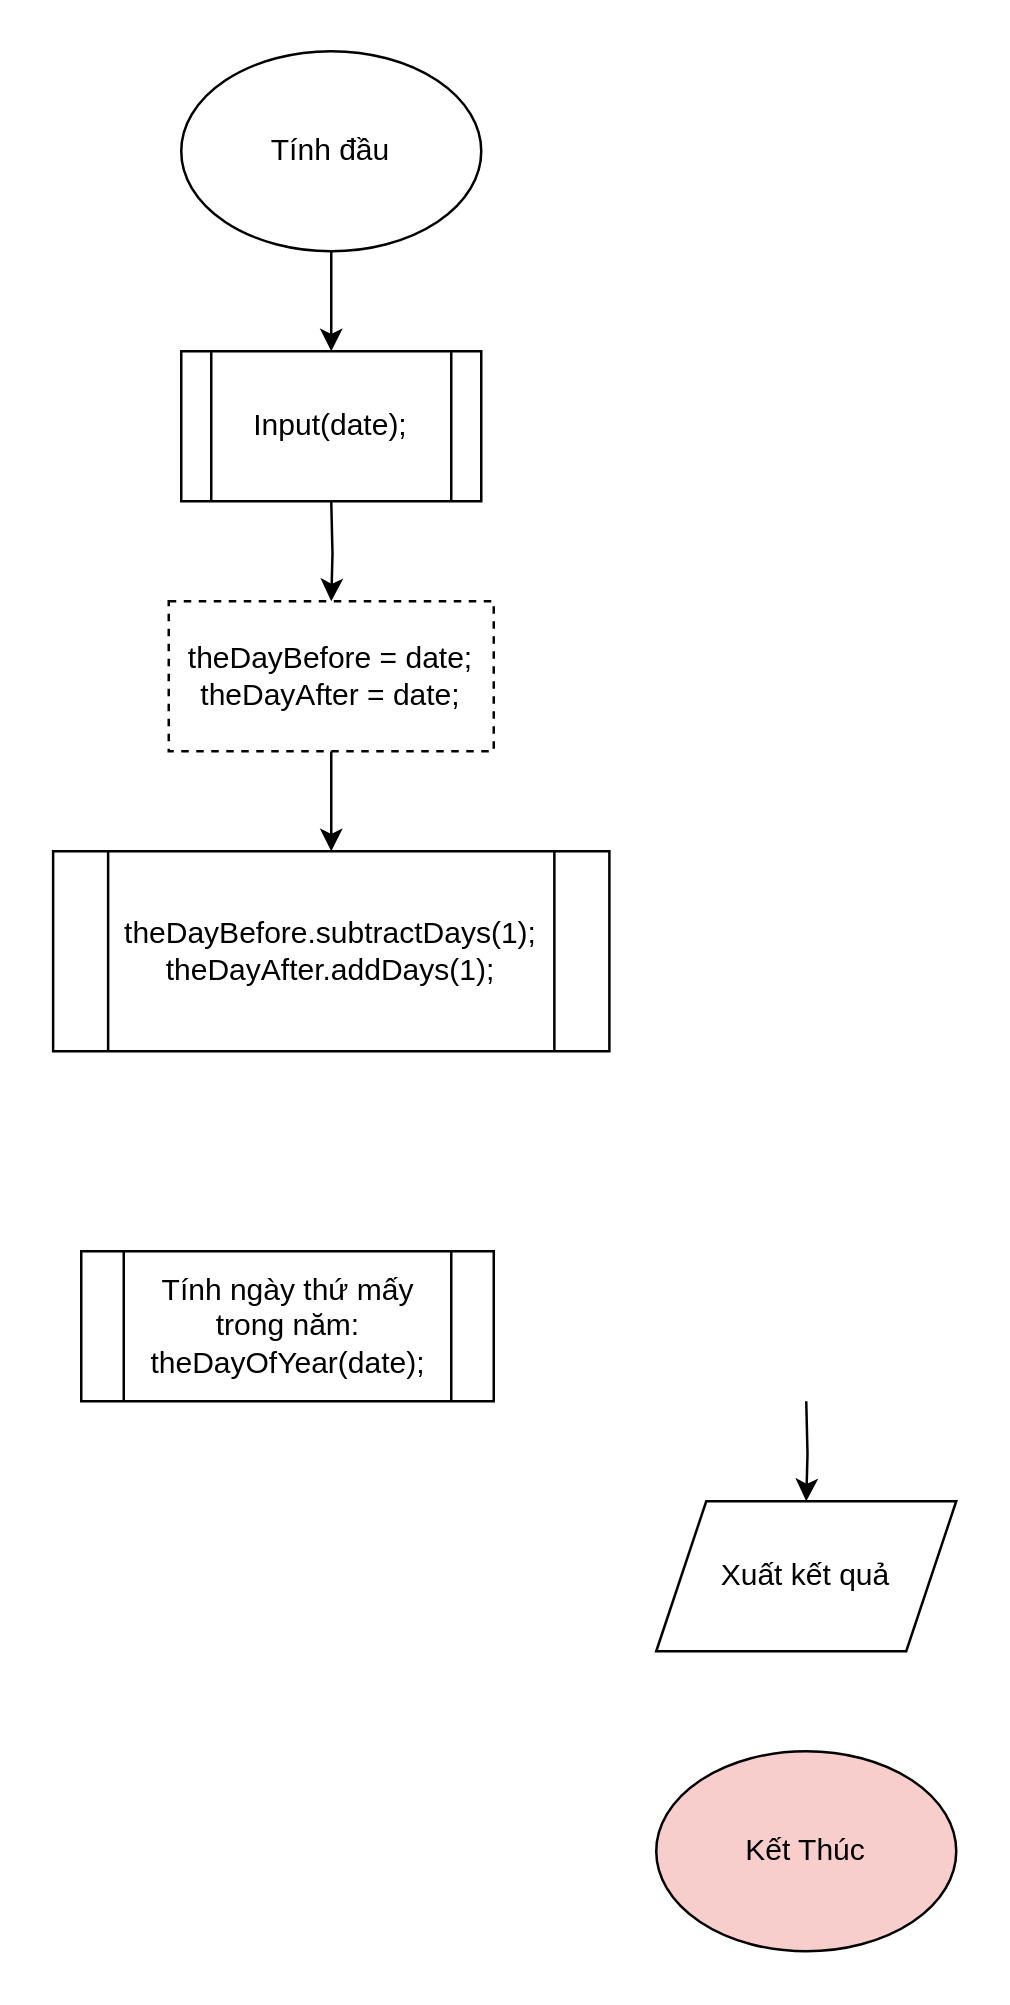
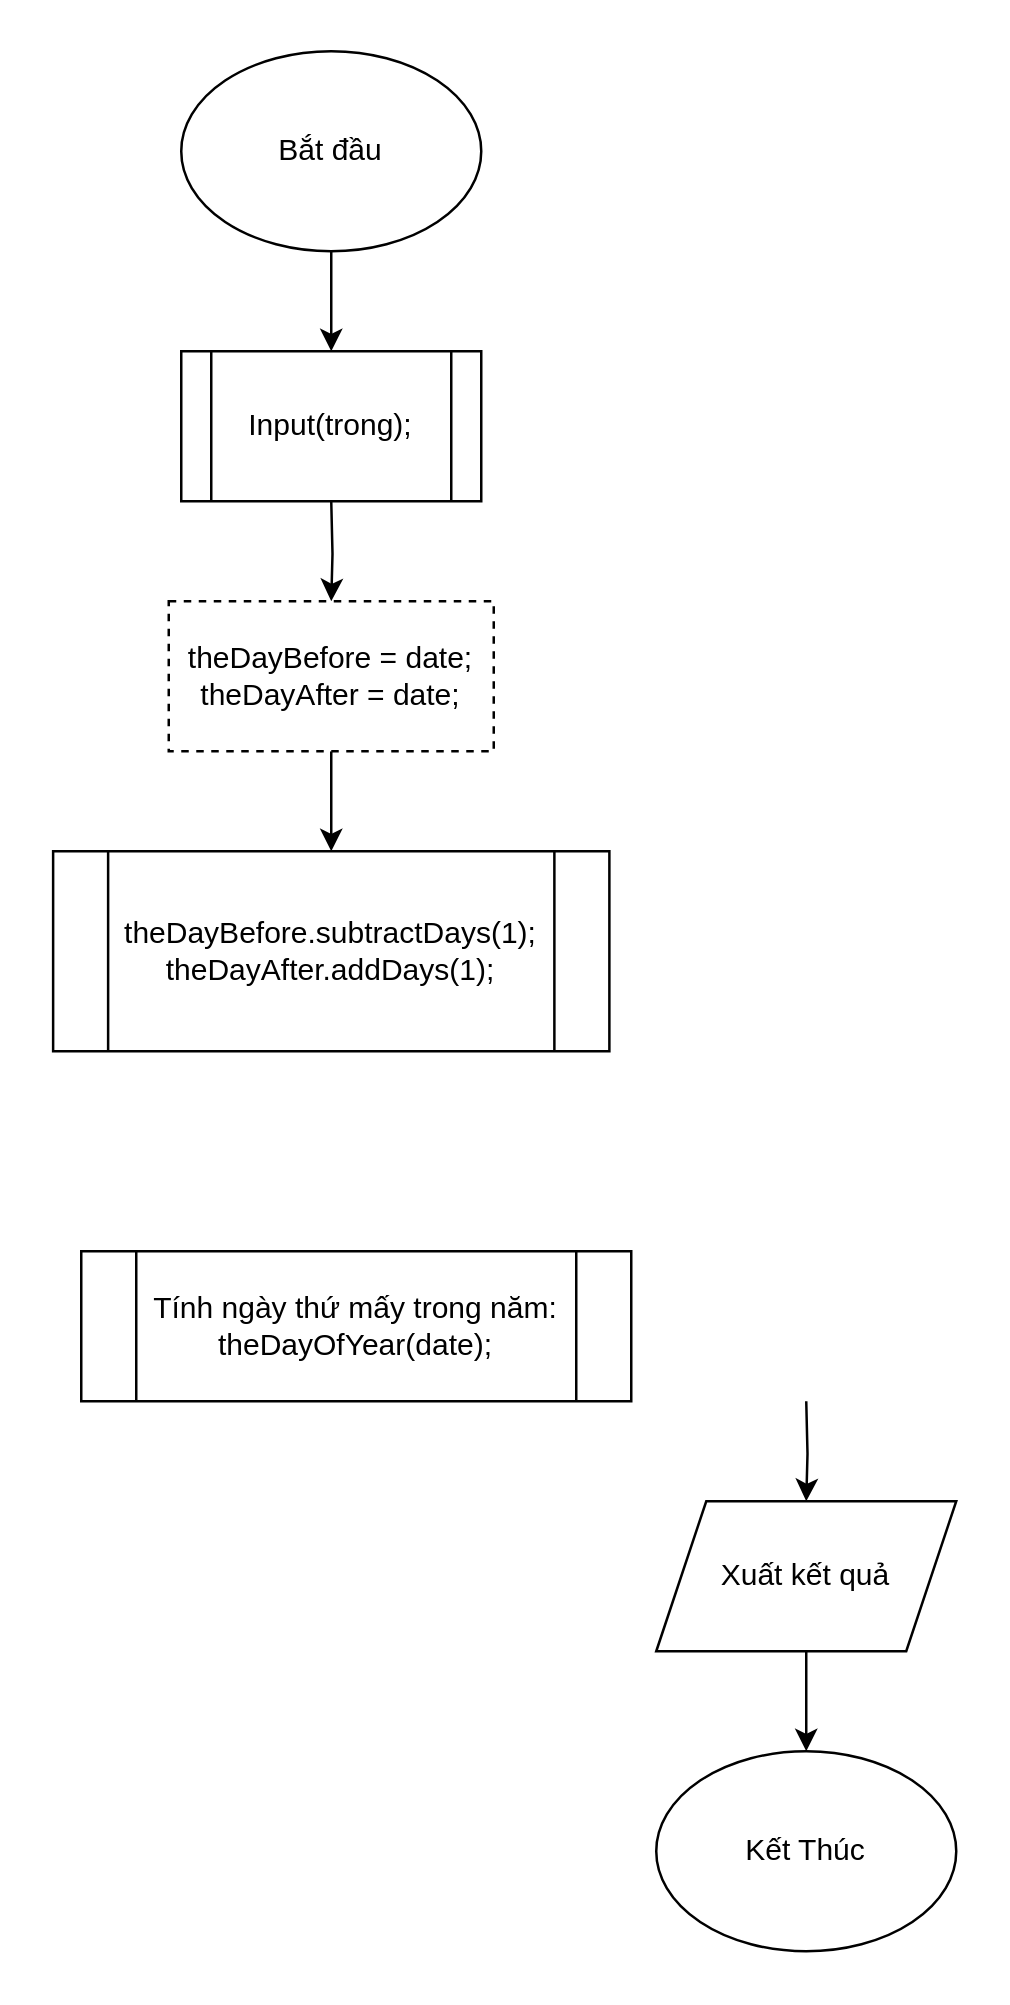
- <mxCell id="3" value="Tính đầu" style="ellipse;whiteSpace=wrap;html=1;" vertex="1" parent="1"><mxGeometry x="72" y="20" width="120" height="80" as="geometry" /></mxCell>
+ <mxCell id="3" value="Bắt đầu" style="ellipse;whiteSpace=wrap;html=1;" vertex="1" parent="1"><mxGeometry x="72" y="20" width="120" height="80" as="geometry" /></mxCell>
- <mxCell id="11" value="Input(date);" style="shape=process;whiteSpace=wrap;html=1;backgroundOutline=1;" vertex="1" parent="1"><mxGeometry x="72" y="140" width="120" height="60" as="geometry" /></mxCell>
+ <mxCell id="11" value="Input(trong);" style="shape=process;whiteSpace=wrap;html=1;backgroundOutline=1;" vertex="1" parent="1"><mxGeometry x="72" y="140" width="120" height="60" as="geometry" /></mxCell>
- <mxCell id="13" value="Tính ngày thứ mấy trong năm:&lt;br&gt;theDayOfYear(date);" style="shape=process;whiteSpace=wrap;html=1;backgroundOutline=1;" vertex="1" parent="1"><mxGeometry x="32" y="500" width="165" height="60" as="geometry" /></mxCell>
+ <mxCell id="13" value="Tính ngày thứ mấy trong năm:&lt;br&gt;theDayOfYear(date);" style="shape=process;whiteSpace=wrap;html=1;backgroundOutline=1;" vertex="1" parent="1"><mxGeometry x="32" y="500" width="220" height="60" as="geometry" /></mxCell>
+ <mxCell id="8" style="edgeStyle=orthogonalEdgeStyle;rounded=0;orthogonalLoop=1;jettySize=auto;html=1;exitX=0.5;exitY=1;exitDx=0;exitDy=0;entryX=0.5;entryY=0;entryDx=0;entryDy=0;" edge="1" parent="1" source="9" target="10"><mxGeometry relative="1" as="geometry" /></mxCell>
- <mxCell id="10" value="Kết Thúc" style="ellipse;whiteSpace=wrap;html=1;fillColor=#f8cecc;" vertex="1" parent="1"><mxGeometry x="262" y="700" width="120" height="80" as="geometry" /></mxCell>
+ <mxCell id="10" value="Kết Thúc" style="ellipse;whiteSpace=wrap;html=1;" vertex="1" parent="1"><mxGeometry x="262" y="700" width="120" height="80" as="geometry" /></mxCell>
